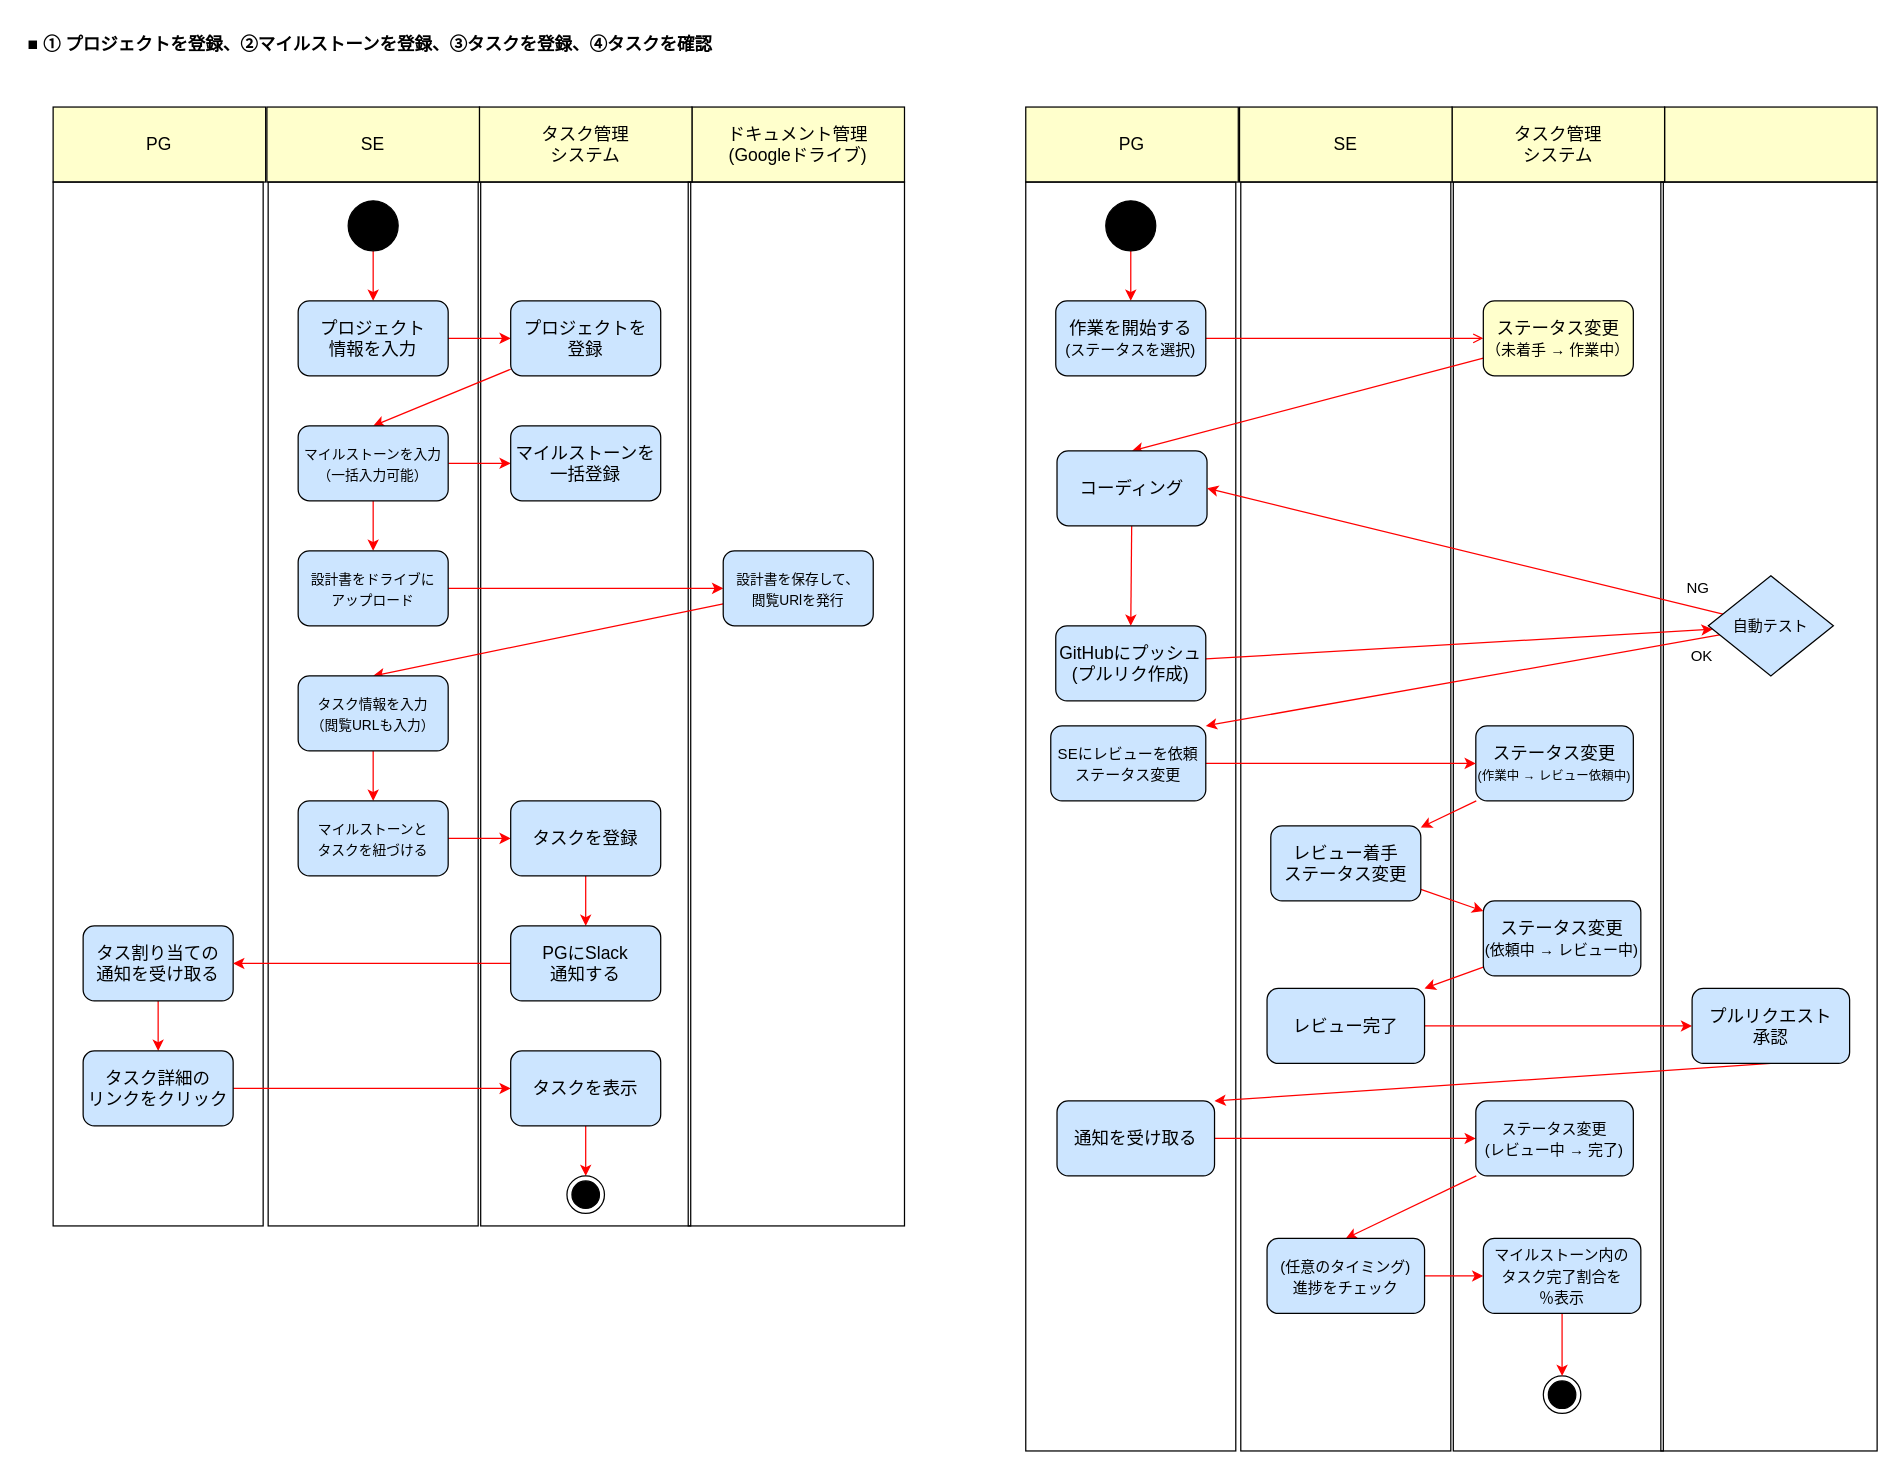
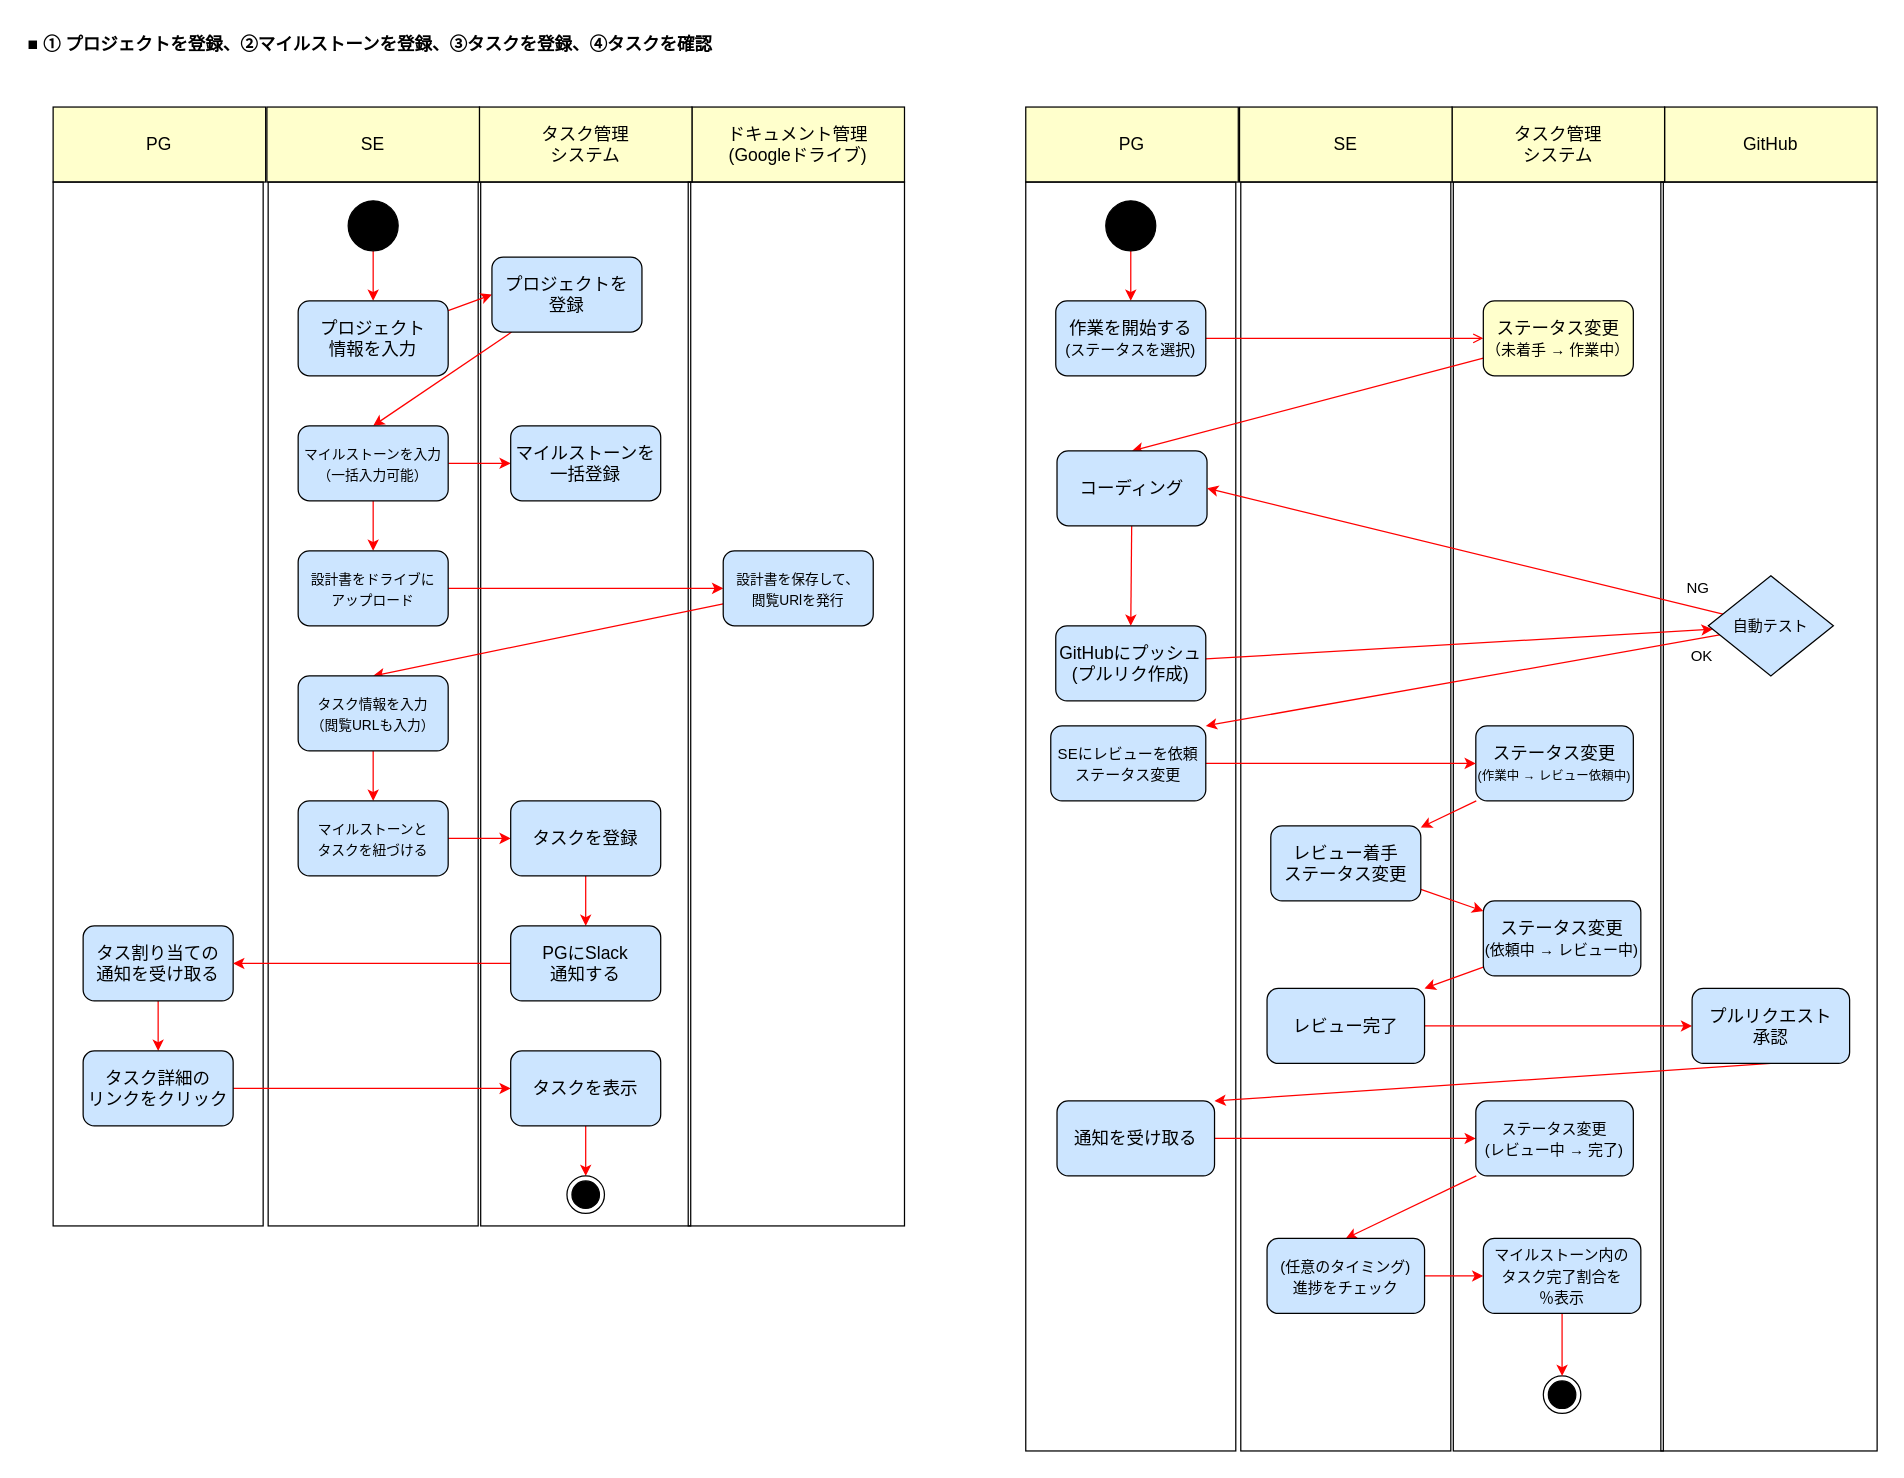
+ <mxCell id="51" value="&lt;span style=&quot;font-size: 14px;&quot;&gt;GitHub&lt;br&gt;&lt;/span&gt;" style="text;html=1;strokeColor=none;fillColor=none;align=center;verticalAlign=middle;whiteSpace=wrap;rounded=0;" vertex="1" parent="1"><mxGeometry x="1356" y="100" width="120" height="30" as="geometry" /></mxCell>
- <mxCell id="20" value="プロジェクトを&lt;br&gt;登録" style="rounded=1;whiteSpace=wrap;html=1;fontSize=14;fillColor=#CCE5FF;" vertex="1" parent="1"><mxGeometry x="408" y="240" width="120" height="60" as="geometry" /></mxCell>
+ <mxCell id="20" value="プロジェクトを&lt;br&gt;登録" style="rounded=1;whiteSpace=wrap;html=1;fontSize=14;fillColor=#CCE5FF;" vertex="1" parent="1"><mxGeometry x="393" y="205" width="120" height="60" as="geometry" /></mxCell>
